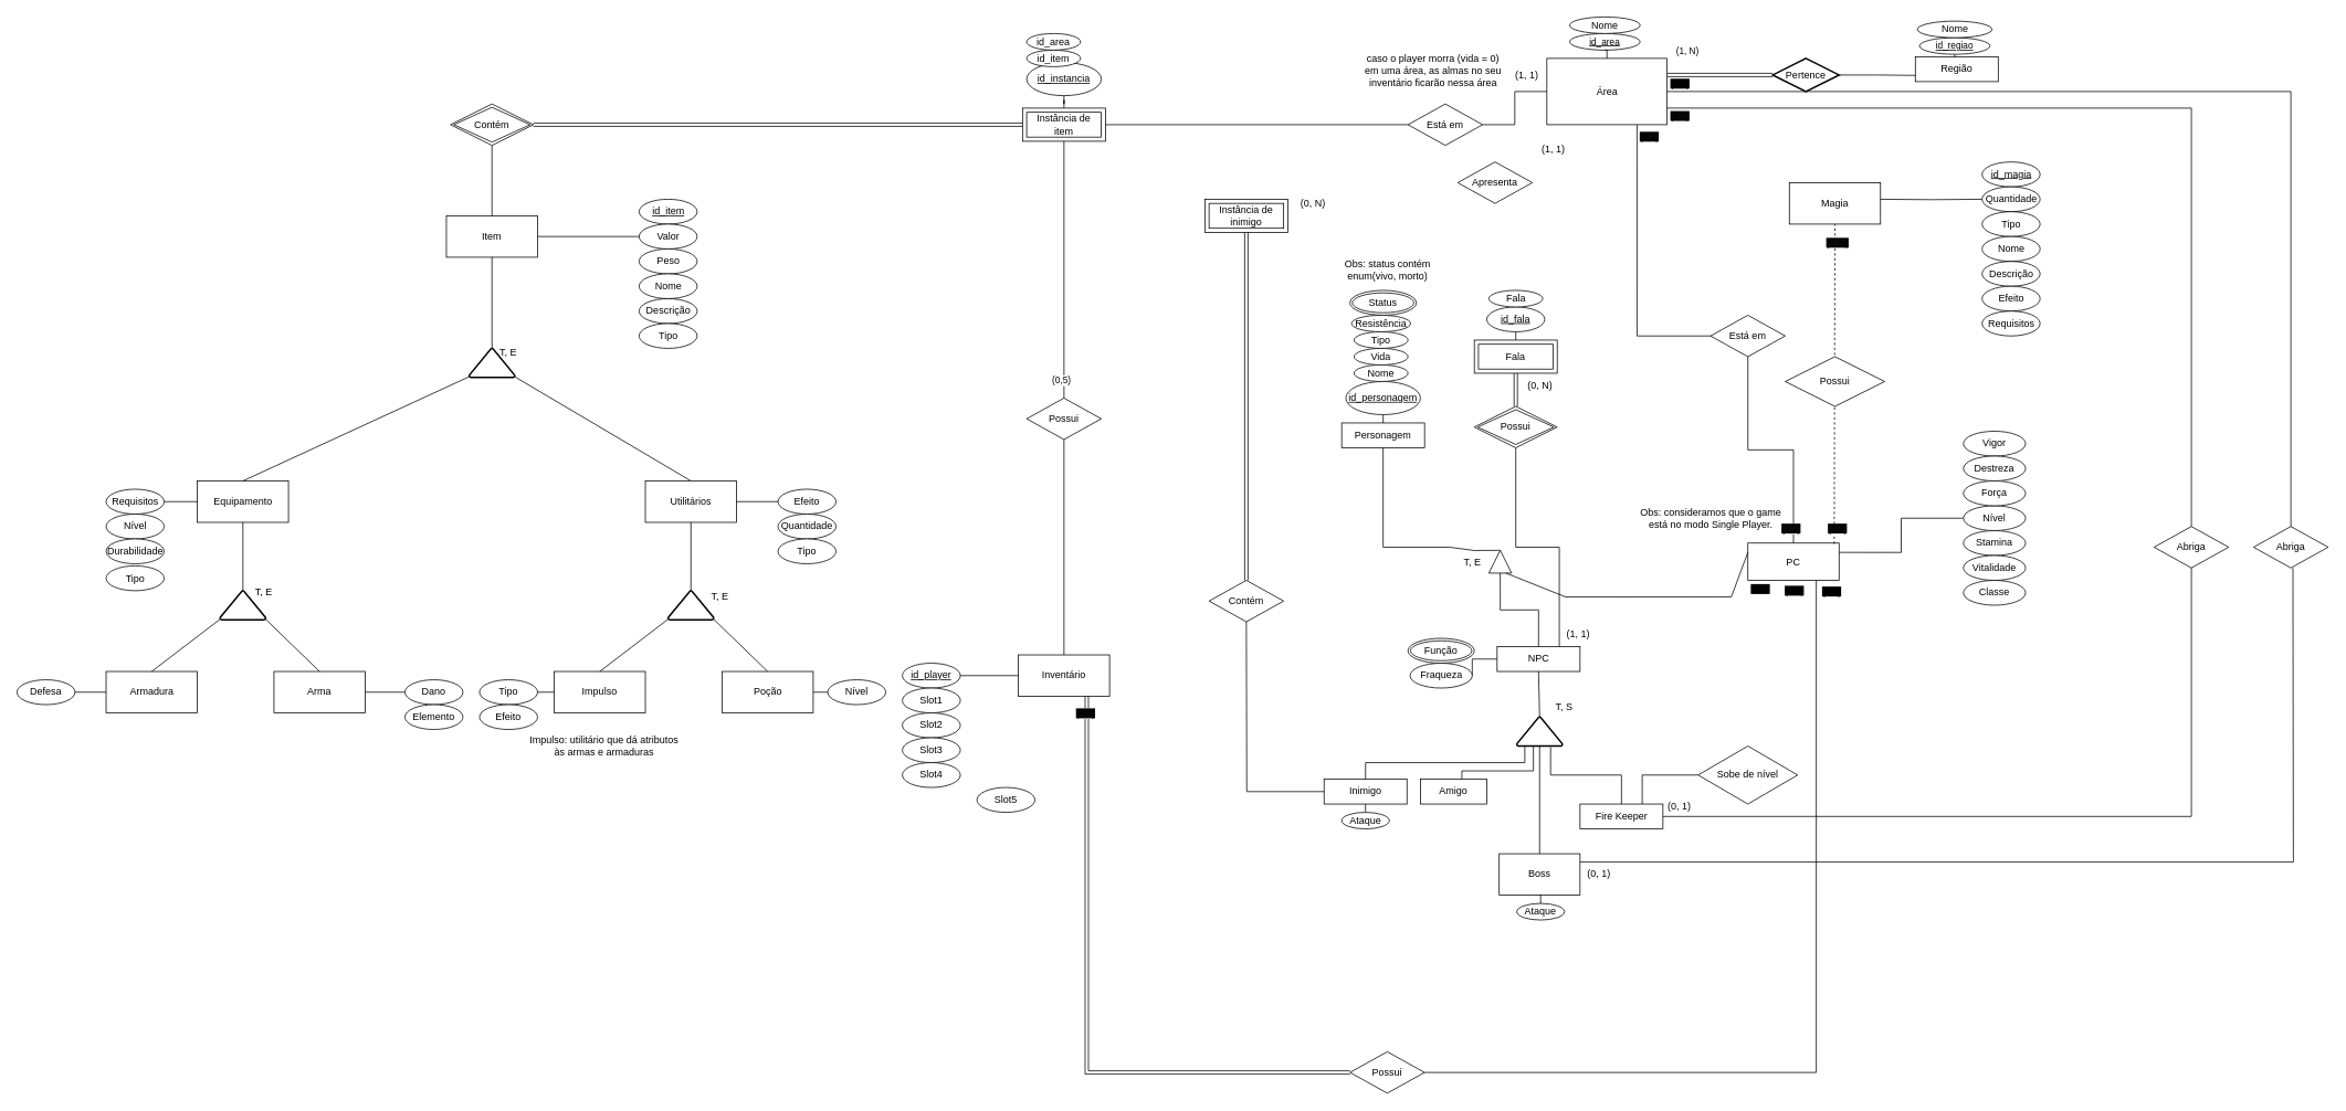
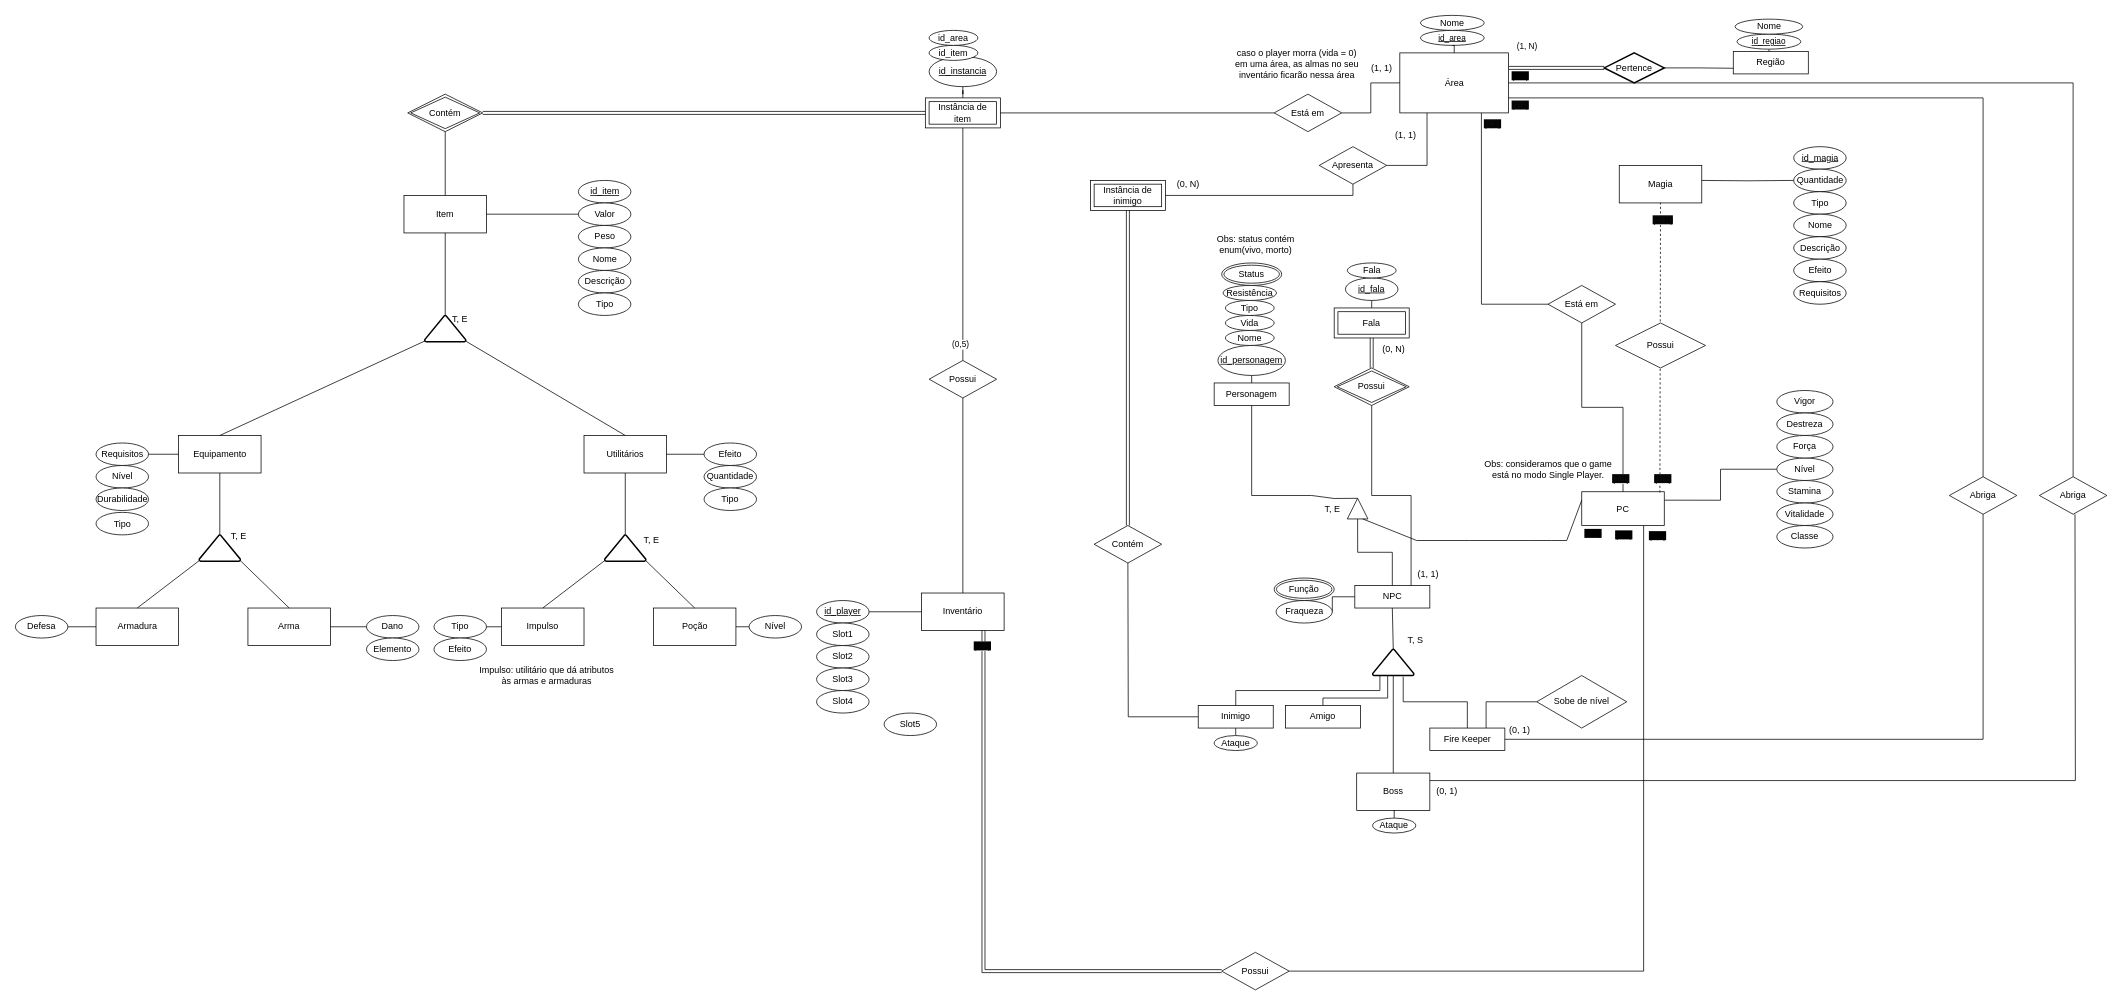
+ <mxCell id="34" value="" style="endArrow=none;html=1;rounded=0;edgeStyle=orthogonalEdgeStyle;entryX=0.25;entryY=1;entryDx=0;entryDy=0;" parent="1" source="33" target="16" edge="1"><mxGeometry relative="1" as="geometry"><mxPoint x="1883" y="155" as="sourcePoint" /><mxPoint x="1883" y="155" as="targetPoint" /></mxGeometry></mxCell>
+ <mxCell id="32" value="" style="endArrow=none;html=1;rounded=0;edgeStyle=orthogonalEdgeStyle;entryX=0.5;entryY=1;entryDx=0;entryDy=0;" parent="1" source="29" target="33" edge="1"><mxGeometry relative="1" as="geometry"><mxPoint x="1553" y="360" as="sourcePoint" /><mxPoint x="1713" y="360" as="targetPoint" /></mxGeometry></mxCell>
- <mxCell id="183" value="Amigo" style="rounded=0;whiteSpace=wrap;html=1;labelBackgroundColor=none;" vertex="1" parent="1"><mxGeometry x="1713" y="940" width="80" height="30" as="geometry" /></mxCell>
+ <mxCell id="183" value="Amigo" style="rounded=0;whiteSpace=wrap;html=1;labelBackgroundColor=none;" vertex="1" parent="1"><mxGeometry x="1713" y="940" width="100" height="30" as="geometry" /></mxCell>
